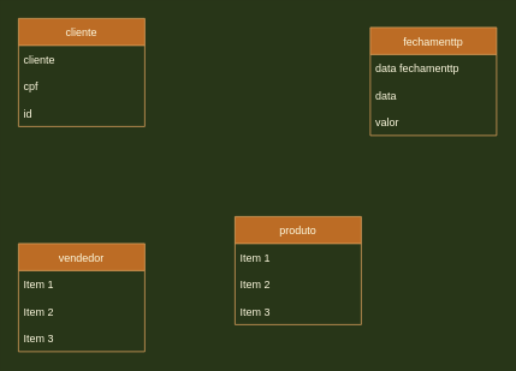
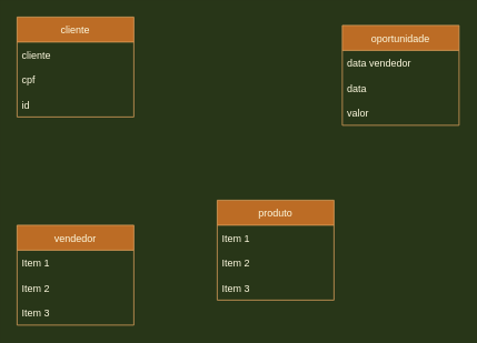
- <mxCell id="10" value="fechamenttp" style="swimlane;fontStyle=0;childLayout=stackLayout;horizontal=1;startSize=30;horizontalStack=0;resizeParent=1;resizeParentMax=0;resizeLast=0;collapsible=1;marginBottom=0;rounded=0;sketch=0;fontColor=#FEFAE0;strokeColor=#DDA15E;fillColor=#BC6C25;" vertex="1" parent="1"><mxGeometry x="410" y="30" width="140" height="120" as="geometry" /></mxCell>
+ <mxCell id="10" value="oportunidade" style="swimlane;fontStyle=0;childLayout=stackLayout;horizontal=1;startSize=30;horizontalStack=0;resizeParent=1;resizeParentMax=0;resizeLast=0;collapsible=1;marginBottom=0;rounded=0;sketch=0;fontColor=#FEFAE0;strokeColor=#DDA15E;fillColor=#BC6C25;" vertex="1" parent="1"><mxGeometry x="410" y="30" width="140" height="120" as="geometry" /></mxCell>
- <mxCell id="11" value="data fechamenttp" style="text;strokeColor=none;fillColor=none;align=left;verticalAlign=middle;spacingLeft=4;spacingRight=4;overflow=hidden;points=[[0,0.5],[1,0.5]];portConstraint=eastwest;rotatable=0;rounded=0;sketch=0;fontColor=#FEFAE0;" vertex="1" parent="10"><mxGeometry y="30" width="140" height="30" as="geometry" /></mxCell>
+ <mxCell id="11" value="data vendedor" style="text;strokeColor=none;fillColor=none;align=left;verticalAlign=middle;spacingLeft=4;spacingRight=4;overflow=hidden;points=[[0,0.5],[1,0.5]];portConstraint=eastwest;rotatable=0;rounded=0;sketch=0;fontColor=#FEFAE0;" vertex="1" parent="10"><mxGeometry y="30" width="140" height="30" as="geometry" /></mxCell>
